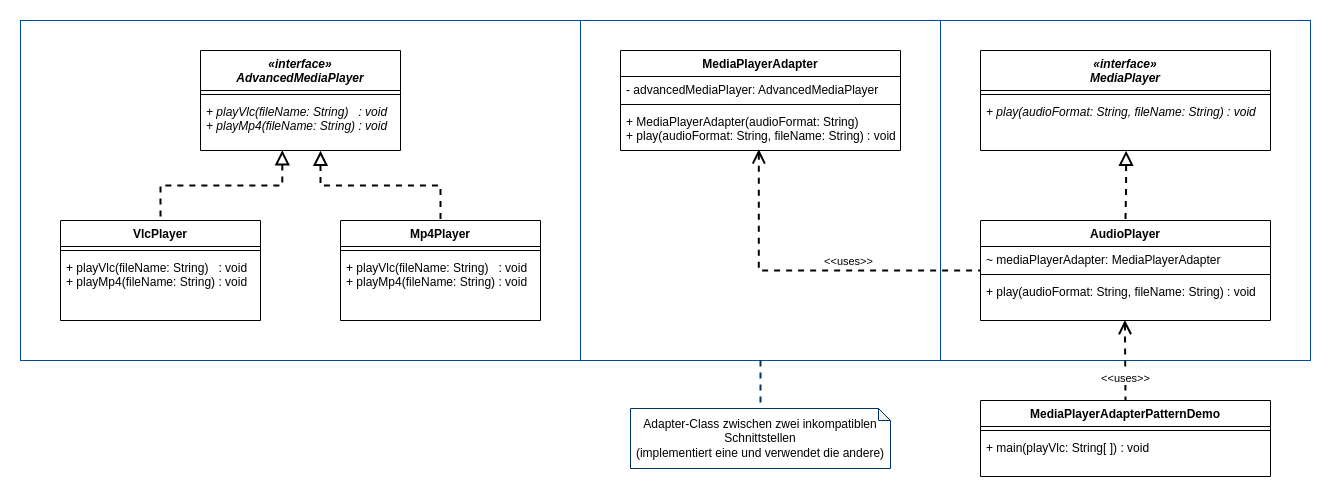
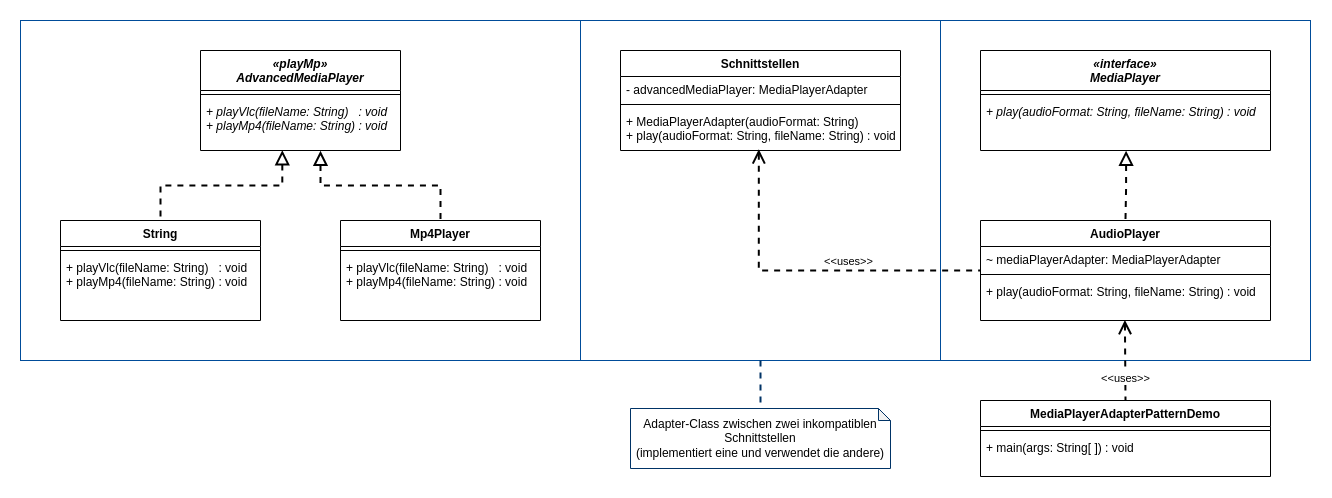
- <mxCell id="7" value="«interface»&#10;AdvancedMediaPlayer" style="swimlane;fontStyle=3;align=center;verticalAlign=top;childLayout=stackLayout;horizontal=1;startSize=40;horizontalStack=0;resizeParent=1;resizeParentMax=0;resizeLast=0;collapsible=1;marginBottom=0;" vertex="1" parent="1"><mxGeometry x="200" y="50" width="200" height="100" as="geometry" /></mxCell>
+ <mxCell id="7" value="«playMp»&#10;AdvancedMediaPlayer" style="swimlane;fontStyle=3;align=center;verticalAlign=top;childLayout=stackLayout;horizontal=1;startSize=40;horizontalStack=0;resizeParent=1;resizeParentMax=0;resizeLast=0;collapsible=1;marginBottom=0;" vertex="1" parent="1"><mxGeometry x="200" y="50" width="200" height="100" as="geometry" /></mxCell>
- <mxCell id="21" value="MediaPlayerAdapter" style="swimlane;fontStyle=1;align=center;verticalAlign=top;childLayout=stackLayout;horizontal=1;startSize=26;horizontalStack=0;resizeParent=1;resizeParentMax=0;resizeLast=0;collapsible=1;marginBottom=0;fillColor=none;" vertex="1" parent="1"><mxGeometry x="620" y="50" width="280" height="100" as="geometry" /></mxCell>
+ <mxCell id="21" value="Schnittstellen" style="swimlane;fontStyle=1;align=center;verticalAlign=top;childLayout=stackLayout;horizontal=1;startSize=26;horizontalStack=0;resizeParent=1;resizeParentMax=0;resizeLast=0;collapsible=1;marginBottom=0;fillColor=none;" vertex="1" parent="1"><mxGeometry x="620" y="50" width="280" height="100" as="geometry" /></mxCell>
- <mxCell id="22" value="- advancedMediaPlayer: AdvancedMediaPlayer" style="text;strokeColor=none;fillColor=none;align=left;verticalAlign=top;spacingLeft=4;spacingRight=4;overflow=hidden;rotatable=0;points=[[0,0.5],[1,0.5]];portConstraint=eastwest;" vertex="1" parent="21"><mxGeometry y="26" width="280" height="24" as="geometry" /></mxCell>
+ <mxCell id="22" value="- advancedMediaPlayer: MediaPlayerAdapter" style="text;strokeColor=none;fillColor=none;align=left;verticalAlign=top;spacingLeft=4;spacingRight=4;overflow=hidden;rotatable=0;points=[[0,0.5],[1,0.5]];portConstraint=eastwest;" vertex="1" parent="21"><mxGeometry y="26" width="280" height="24" as="geometry" /></mxCell>
- <mxCell id="10" value="VlcPlayer" style="swimlane;fontStyle=1;align=center;verticalAlign=top;childLayout=stackLayout;horizontal=1;startSize=26;horizontalStack=0;resizeParent=1;resizeParentMax=0;resizeLast=0;collapsible=1;marginBottom=0;fillColor=none;" vertex="1" parent="1"><mxGeometry x="60" y="220" width="200" height="100" as="geometry" /></mxCell>
+ <mxCell id="10" value="String" style="swimlane;fontStyle=1;align=center;verticalAlign=top;childLayout=stackLayout;horizontal=1;startSize=26;horizontalStack=0;resizeParent=1;resizeParentMax=0;resizeLast=0;collapsible=1;marginBottom=0;fillColor=none;" vertex="1" parent="1"><mxGeometry x="60" y="220" width="200" height="100" as="geometry" /></mxCell>
- <mxCell id="27" value="+ main(playVlc: String[ ]) : void" style="text;strokeColor=none;fillColor=none;align=left;verticalAlign=top;spacingLeft=4;spacingRight=4;overflow=hidden;rotatable=0;points=[[0,0.5],[1,0.5]];portConstraint=eastwest;" vertex="1" parent="25"><mxGeometry y="34" width="290" height="42" as="geometry" /></mxCell>
+ <mxCell id="27" value="+ main(args: String[ ]) : void" style="text;strokeColor=none;fillColor=none;align=left;verticalAlign=top;spacingLeft=4;spacingRight=4;overflow=hidden;rotatable=0;points=[[0,0.5],[1,0.5]];portConstraint=eastwest;" vertex="1" parent="25"><mxGeometry y="34" width="290" height="42" as="geometry" /></mxCell>
